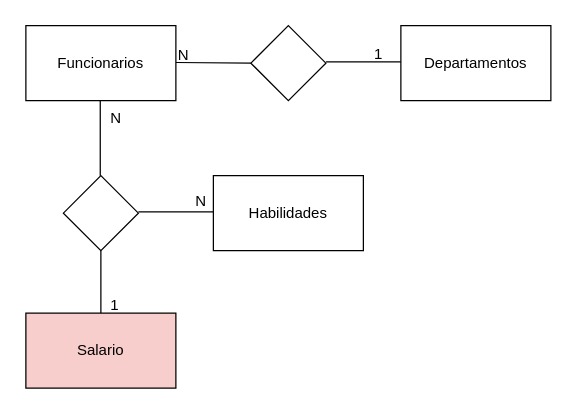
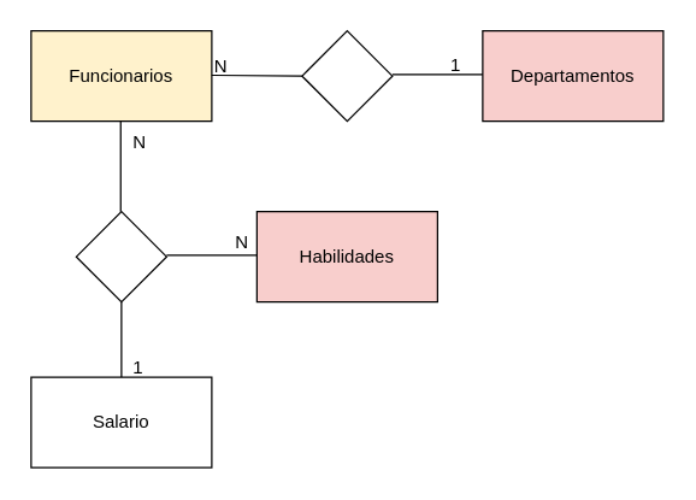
- <mxCell id="2" value="Funcionarios" style="rounded=0;whiteSpace=wrap;html=1;" vertex="1" parent="1"><mxGeometry x="20" y="20" width="120" height="60" as="geometry" /></mxCell>
+ <mxCell id="2" value="Funcionarios" style="rounded=0;whiteSpace=wrap;html=1;fillColor=#fff2cc;" vertex="1" parent="1"><mxGeometry x="20" y="20" width="120" height="60" as="geometry" /></mxCell>
- <mxCell id="6" value="Departamentos" style="rounded=0;whiteSpace=wrap;html=1;" vertex="1" parent="1"><mxGeometry x="320" y="20" width="120" height="60" as="geometry" /></mxCell>
+ <mxCell id="6" value="Departamentos" style="rounded=0;whiteSpace=wrap;html=1;fillColor=#f8cecc;" vertex="1" parent="1"><mxGeometry x="320" y="20" width="120" height="60" as="geometry" /></mxCell>
- <mxCell id="11" value="Habilidades" style="rounded=0;whiteSpace=wrap;html=1;" vertex="1" parent="1"><mxGeometry x="170" y="140" width="120" height="60" as="geometry" /></mxCell>
+ <mxCell id="11" value="Habilidades" style="rounded=0;whiteSpace=wrap;html=1;fillColor=#f8cecc;" vertex="1" parent="1"><mxGeometry x="170" y="140" width="120" height="60" as="geometry" /></mxCell>
- <mxCell id="10" value="Salario" style="rounded=0;whiteSpace=wrap;html=1;fillColor=#f8cecc;" vertex="1" parent="1"><mxGeometry x="20" y="250" width="120" height="60" as="geometry" /></mxCell>
+ <mxCell id="10" value="Salario" style="rounded=0;whiteSpace=wrap;html=1;" vertex="1" parent="1"><mxGeometry x="20" y="250" width="120" height="60" as="geometry" /></mxCell>
